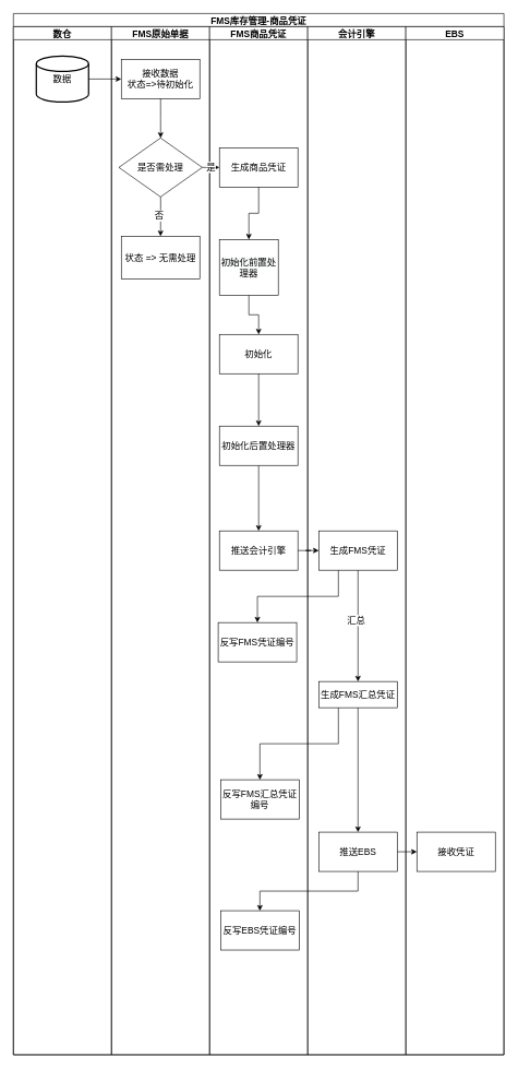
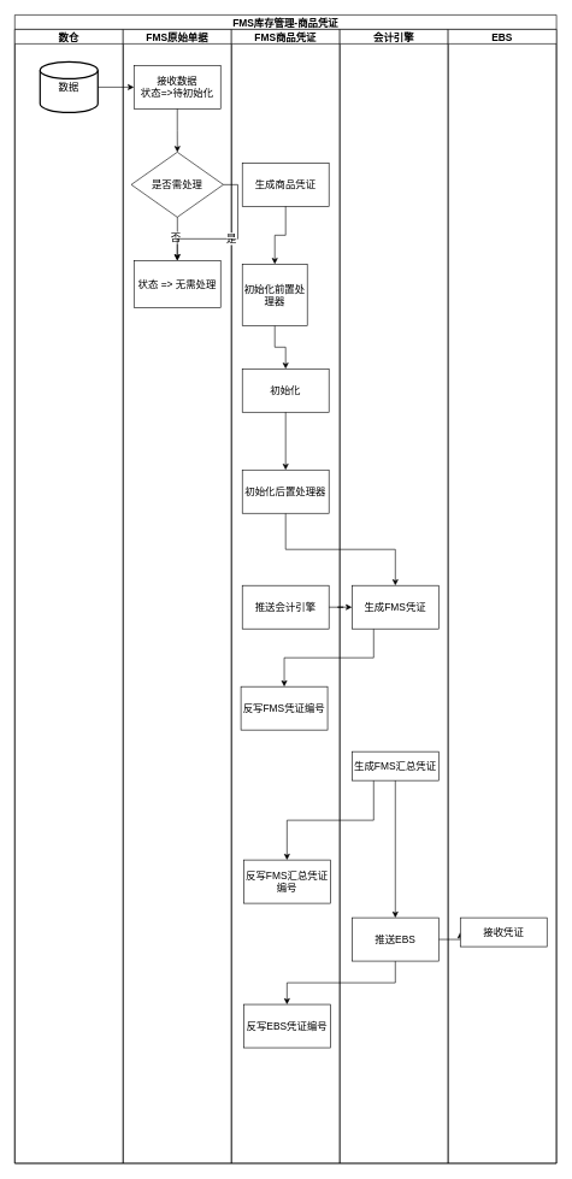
- <mxCell id="34" value="是" style="edgeStyle=orthogonalEdgeStyle;rounded=0;orthogonalLoop=1;jettySize=auto;html=1;exitX=1;exitY=0.5;exitDx=0;exitDy=0;entryX=0;entryY=0.5;entryDx=0;entryDy=0;fontSize=14;" edge="1" parent="2" source="7" target="13"><mxGeometry relative="1" as="geometry" /></mxCell>
+ <mxCell id="34" value="是" style="edgeStyle=orthogonalEdgeStyle;rounded=0;orthogonalLoop=1;jettySize=auto;html=1;exitX=1;exitY=0.5;exitDx=0;exitDy=0;fontSize=14;" edge="1" parent="2" source="7" target="11"><mxGeometry relative="1" as="geometry" /></mxCell>
- <mxCell id="38" style="edgeStyle=orthogonalEdgeStyle;rounded=0;orthogonalLoop=1;jettySize=auto;html=1;exitX=0.5;exitY=1;exitDx=0;exitDy=0;fontSize=14;" edge="1" parent="1" source="39" target="18"><mxGeometry relative="1" as="geometry" /></mxCell>
+ <mxCell id="38" style="edgeStyle=orthogonalEdgeStyle;rounded=0;orthogonalLoop=1;jettySize=auto;html=1;exitX=0.5;exitY=1;exitDx=0;exitDy=0;fontSize=14;" edge="1" parent="1" source="39" target="27"><mxGeometry relative="1" as="geometry" /></mxCell>
- <mxCell id="25" style="edgeStyle=orthogonalEdgeStyle;rounded=0;orthogonalLoop=1;jettySize=auto;html=1;exitX=0.5;exitY=1;exitDx=0;exitDy=0;entryX=0.5;entryY=0;entryDx=0;entryDy=0;fontSize=14;" edge="1" parent="24" source="27" target="28"><mxGeometry relative="1" as="geometry" /></mxCell>
- <mxCell id="26" value="汇总" style="edgeLabel;html=1;align=center;verticalAlign=middle;resizable=0;points=[];fontSize=14;" vertex="1" connectable="0" parent="25"><mxGeometry x="-0.106" y="-3" relative="1" as="geometry"><mxPoint as="offset" /></mxGeometry></mxCell>
- <mxCell id="32" value="接收凭证" style="whiteSpace=wrap;html=1;fontSize=14;rounded=0;" parent="31" vertex="1"><mxGeometry x="16.87" y="1230" width="120" height="60" as="geometry" /></mxCell>
+ <mxCell id="32" value="接收凭证" style="whiteSpace=wrap;html=1;fontSize=14;rounded=0;" parent="31" vertex="1"><mxGeometry x="16.87" y="1230" width="120" height="40" as="geometry" /></mxCell>
